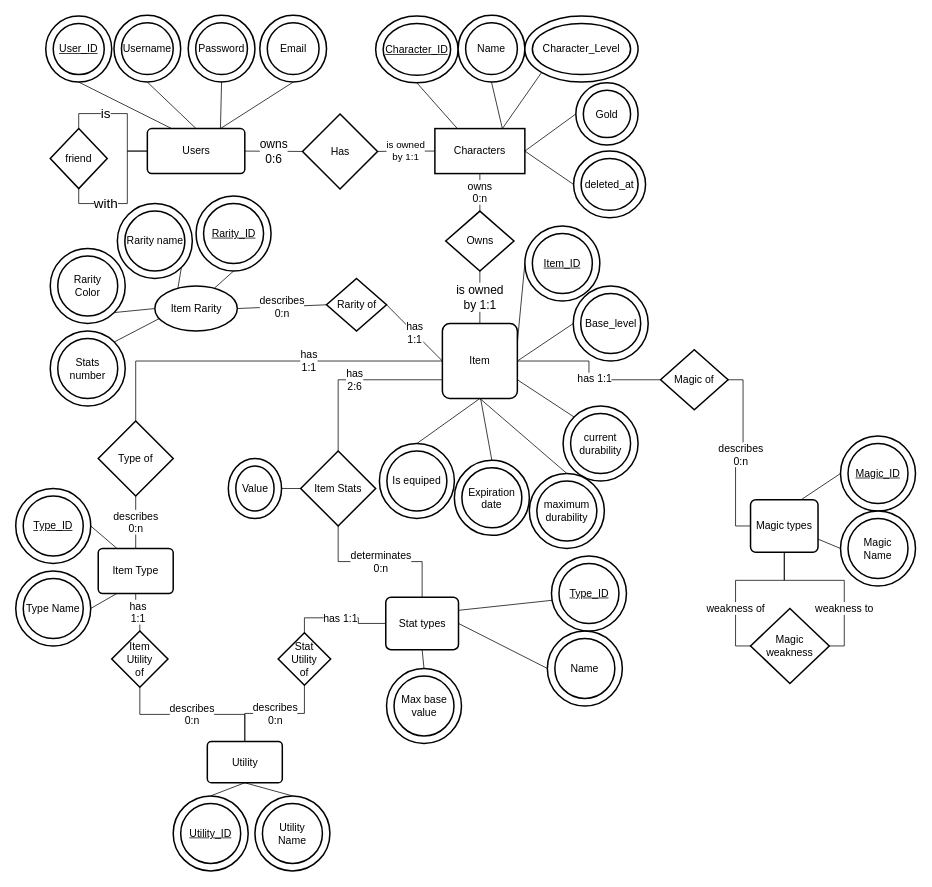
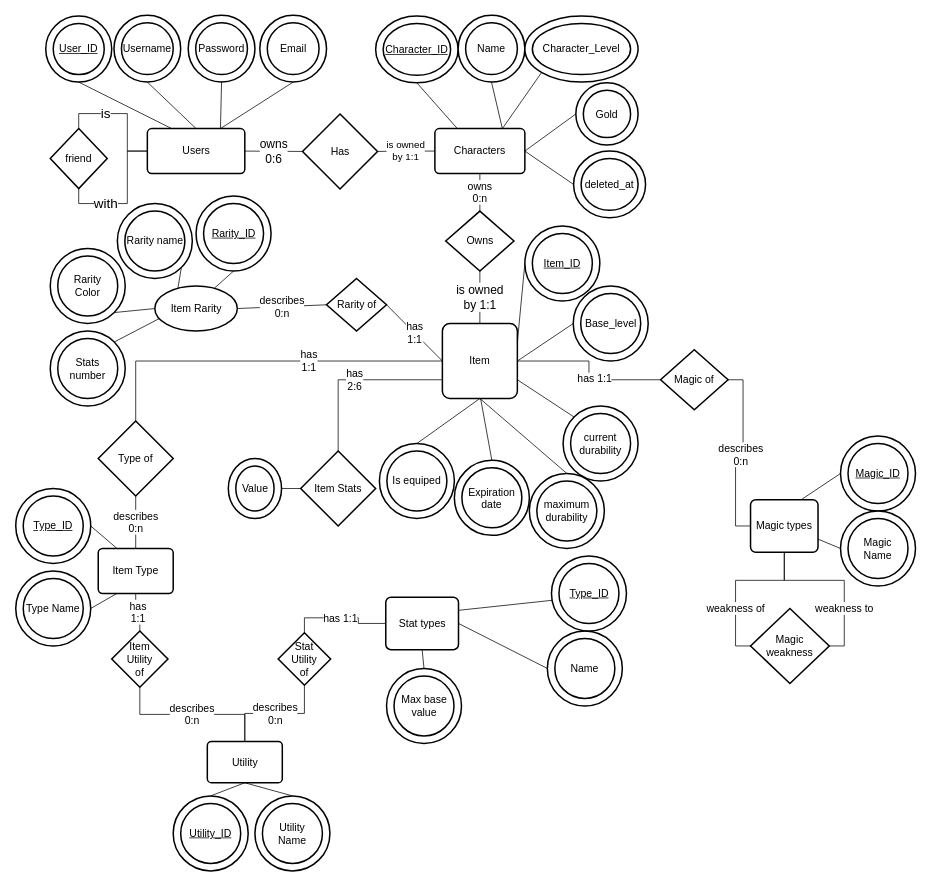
- <mxCell id="19" value="Characters" style="strokeWidth=2;arcSize=10;whiteSpace=wrap;html=1;align=center;fontSize=14;rounded=0;" parent="1" vertex="1"><mxGeometry x="579" y="171" width="120" height="60" as="geometry" /></mxCell>
+ <mxCell id="19" value="Characters" style="strokeWidth=2;rounded=1;arcSize=10;whiteSpace=wrap;html=1;align=center;fontSize=14;" parent="1" vertex="1"><mxGeometry x="579" y="171" width="120" height="60" as="geometry" /></mxCell>
- <mxCell id="60" value="determinates&lt;br&gt;0:n&lt;br&gt;" style="edgeStyle=orthogonalEdgeStyle;rounded=0;jumpSize=6;orthogonalLoop=1;jettySize=auto;html=1;exitX=0.5;exitY=1;exitDx=0;exitDy=0;entryX=0.5;entryY=0;entryDx=0;entryDy=0;endArrow=none;endFill=0;strokeColor=#000000;fontSize=14;" parent="1" source="61" target="67" edge="1"><mxGeometry relative="1" as="geometry" /></mxCell>
